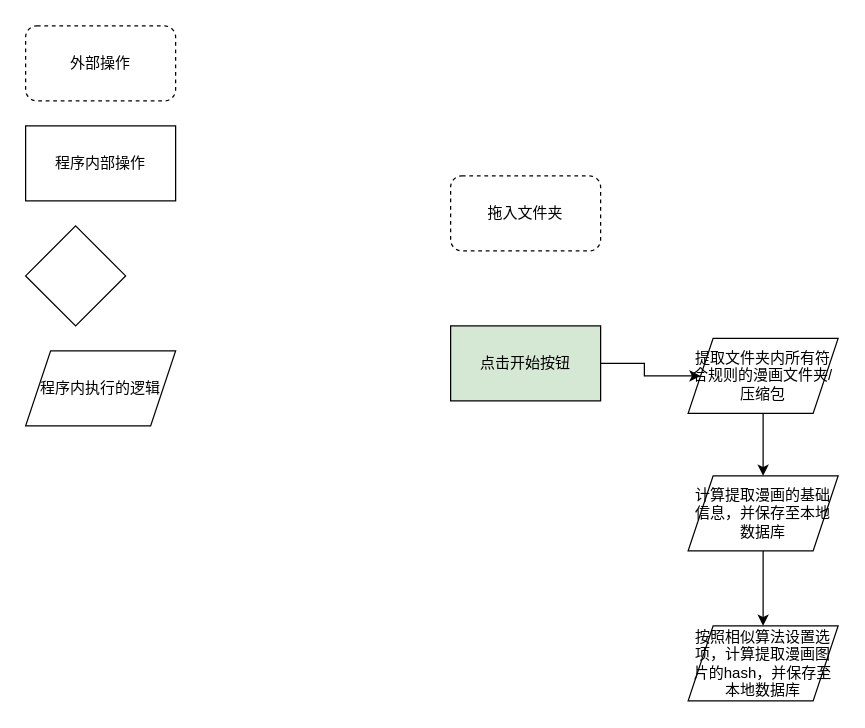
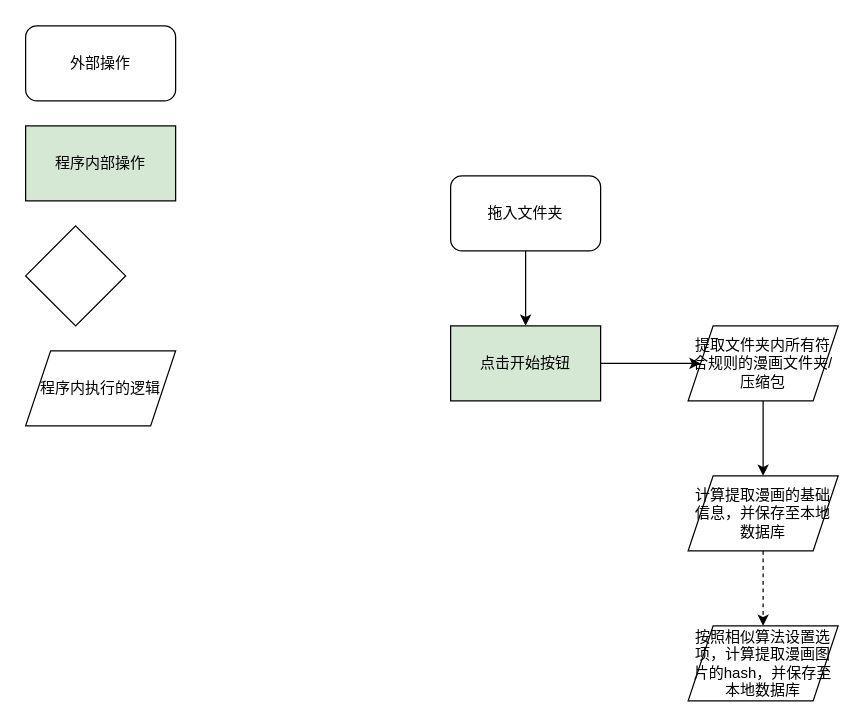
- <mxCell id="2" value="外部操作" style="rounded=1;whiteSpace=wrap;html=1;dashed=1;" vertex="1" parent="1"><mxGeometry width="120" height="60" as="geometry" x="20" y="20" /></mxCell>
+ <mxCell id="2" value="外部操作" style="rounded=1;whiteSpace=wrap;html=1;" vertex="1" parent="1"><mxGeometry width="120" height="60" as="geometry" x="20" y="20" /></mxCell>
- <mxCell id="3" value="程序内部操作" style="rounded=0;whiteSpace=wrap;html=1;" vertex="1" parent="1"><mxGeometry y="100" width="120" height="60" as="geometry" x="20" /></mxCell>
+ <mxCell id="3" value="程序内部操作" style="rounded=0;whiteSpace=wrap;html=1;fillColor=#d5e8d4;" vertex="1" parent="1"><mxGeometry y="100" width="120" height="60" as="geometry" x="20" /></mxCell>
- <mxCell id="6" value="拖入文件夹" style="rounded=1;whiteSpace=wrap;html=1;dashed=1;" vertex="1" parent="1"><mxGeometry x="360" y="140" width="120" height="60" as="geometry" /></mxCell>
+ <mxCell id="6" value="拖入文件夹" style="rounded=1;whiteSpace=wrap;html=1;" vertex="1" parent="1"><mxGeometry x="360" y="140" width="120" height="60" as="geometry" /></mxCell>
+ <mxCell id="5" style="edgeStyle=orthogonalEdgeStyle;rounded=0;orthogonalLoop=1;jettySize=auto;html=1;exitX=0.5;exitY=1;exitDx=0;exitDy=0;entryX=0.5;entryY=0;entryDx=0;entryDy=0;" edge="1" parent="1" source="6" target="11"><mxGeometry relative="1" as="geometry" /></mxCell>
- <mxCell id="9" value="提取文件夹内所有符合规则的漫画文件夹/压缩包" style="shape=parallelogram;perimeter=parallelogramPerimeter;whiteSpace=wrap;html=1;fixedSize=1;" vertex="1" parent="1"><mxGeometry x="550" y="270" width="120" height="60" as="geometry" /></mxCell>
+ <mxCell id="9" value="提取文件夹内所有符合规则的漫画文件夹/压缩包" style="shape=parallelogram;perimeter=parallelogramPerimeter;whiteSpace=wrap;html=1;fixedSize=1;" vertex="1" parent="1"><mxGeometry x="550" y="260" width="120" height="60" as="geometry" /></mxCell>
- <mxCell id="12" style="edgeStyle=orthogonalEdgeStyle;rounded=0;orthogonalLoop=1;jettySize=auto;html=1;exitX=0.5;exitY=1;exitDx=0;exitDy=0;" edge="1" parent="1" source="13" target="14"><mxGeometry relative="1" as="geometry" /></mxCell>
+ <mxCell id="12" style="edgeStyle=orthogonalEdgeStyle;rounded=0;orthogonalLoop=1;jettySize=auto;html=1;exitX=0.5;exitY=1;exitDx=0;exitDy=0;dashed=1;" edge="1" parent="1" source="13" target="14"><mxGeometry relative="1" as="geometry" /></mxCell>
